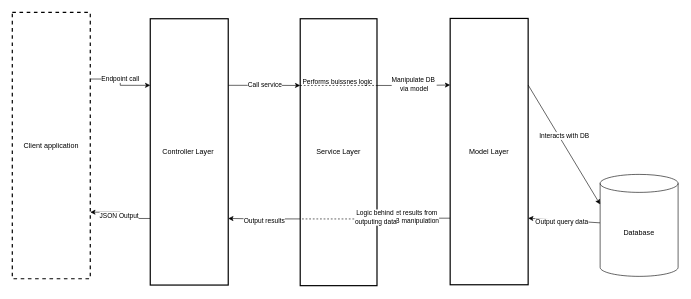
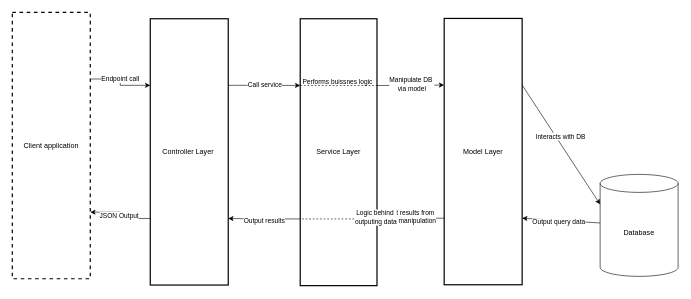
- <mxCell id="9" value="Model Layer" style="whiteSpace=wrap;strokeWidth=2;" parent="1" vertex="1"><mxGeometry x="750" y="30" width="130" height="444" as="geometry" /></mxCell>
+ <mxCell id="9" value="Model Layer" style="whiteSpace=wrap;strokeWidth=2;" parent="1" vertex="1"><mxGeometry x="740" y="30" width="130" height="444" as="geometry" /></mxCell>
